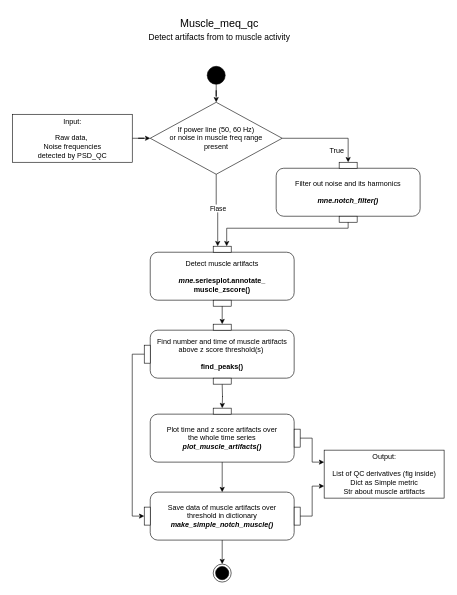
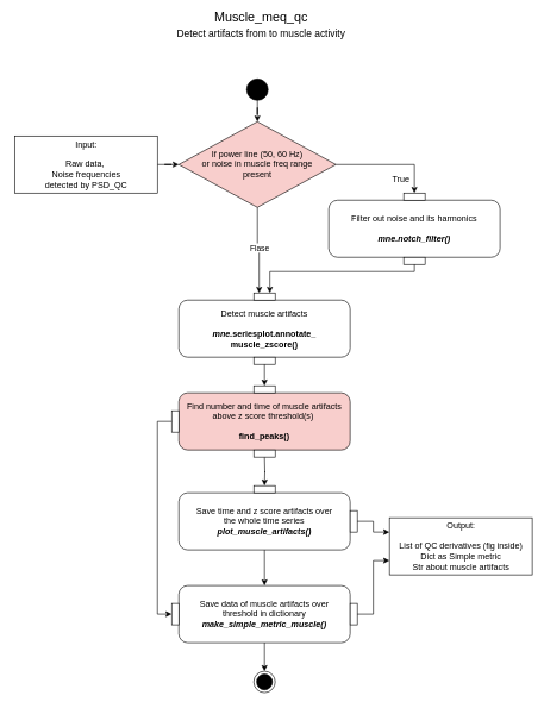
- <mxCell id="2" value="&lt;font style=&quot;&quot;&gt;Muscle_meq_qc&lt;br&gt;&lt;font style=&quot;font-size: 14px;&quot;&gt;Detect artifacts from to muscle activity&lt;/font&gt;&lt;br&gt;&lt;/font&gt;" style="text;html=1;align=center;verticalAlign=middle;resizable=0;points=[];autosize=1;strokeColor=none;fillColor=none;fontSize=18;fontFamily=Helvetica;" parent="1" vertex="1"><mxGeometry x="235" y="20" width="260" height="60" as="geometry" /></mxCell>
+ <mxCell id="2" value="&lt;font style=&quot;&quot;&gt;Muscle_meq_qc&lt;br&gt;&lt;font style=&quot;font-size: 14px;&quot;&gt;Detect artifacts from to muscle activity&lt;/font&gt;&lt;br&gt;&lt;/font&gt;" style="text;html=1;align=center;verticalAlign=middle;resizable=0;points=[];autosize=1;strokeColor=none;fillColor=none;fontSize=18;fontFamily=Helvetica;" parent="1" vertex="1"><mxGeometry x="235" y="5" width="260" height="60" as="geometry" /></mxCell>
- <mxCell id="5" value="If power line (50, 60 Hz) &lt;br&gt;or noise in muscle freq range &lt;br&gt;present" style="rhombus;whiteSpace=wrap;html=1;fontSize=12;" parent="1" vertex="1"><mxGeometry x="250" y="170" width="220" height="120" as="geometry" /></mxCell>
+ <mxCell id="5" value="If power line (50, 60 Hz) &lt;br&gt;or noise in muscle freq range &lt;br&gt;present" style="rhombus;whiteSpace=wrap;html=1;fontSize=12;fillColor=#f8cecc;" parent="1" vertex="1"><mxGeometry x="250" y="170" width="220" height="120" as="geometry" /></mxCell>
- <mxCell id="24" value="Find number and time of muscle artifacts above z score threshold(s)&amp;nbsp;&lt;b style=&quot;border-color: var(--border-color);&quot;&gt;&lt;i style=&quot;border-color: var(--border-color);&quot;&gt;&lt;br style=&quot;border-color: var(--border-color);&quot;&gt;&lt;br style=&quot;border-color: var(--border-color);&quot;&gt;&lt;/i&gt;&lt;/b&gt;&lt;b&gt;&lt;span style=&quot;border-color: var(--border-color);&quot;&gt;find_peaks&lt;/span&gt;()&lt;/b&gt;" style="html=1;align=center;verticalAlign=middle;rounded=1;absoluteArcSize=1;arcSize=25;dashed=0;fontFamily=Helvetica;fontSize=12;whiteSpace=wrap;container=0;noLabel=0;imageAlign=center;" vertex="1" parent="23"><mxGeometry x="10" y="10" width="240" height="80" as="geometry" /></mxCell>
+ <mxCell id="24" value="Find number and time of muscle artifacts above z score threshold(s)&amp;nbsp;&lt;b style=&quot;border-color: var(--border-color);&quot;&gt;&lt;i style=&quot;border-color: var(--border-color);&quot;&gt;&lt;br style=&quot;border-color: var(--border-color);&quot;&gt;&lt;br style=&quot;border-color: var(--border-color);&quot;&gt;&lt;/i&gt;&lt;/b&gt;&lt;b&gt;&lt;span style=&quot;border-color: var(--border-color);&quot;&gt;find_peaks&lt;/span&gt;()&lt;/b&gt;" style="html=1;align=center;verticalAlign=middle;rounded=1;absoluteArcSize=1;arcSize=25;dashed=0;fontFamily=Helvetica;fontSize=12;whiteSpace=wrap;container=0;noLabel=0;imageAlign=center;fillColor=#f8cecc;" vertex="1" parent="23"><mxGeometry x="10" y="10" width="240" height="80" as="geometry" /></mxCell>
- <mxCell id="29" value="&lt;span style=&quot;border-color: var(--border-color);&quot;&gt;Plot time and z score&amp;nbsp;artifacts over the&amp;nbsp;whole time series&lt;br style=&quot;border-color: var(--border-color);&quot;&gt;&lt;b style=&quot;border-color: var(--border-color);&quot;&gt;&lt;i style=&quot;border-color: var(--border-color);&quot;&gt;plot_muscle_artifacts()&lt;/i&gt;&lt;/b&gt;&lt;br&gt;&lt;/span&gt;" style="html=1;align=center;verticalAlign=middle;rounded=1;absoluteArcSize=1;arcSize=25;dashed=0;fontFamily=Helvetica;fontSize=12;whiteSpace=wrap;container=0;noLabel=0;imageAlign=center;" vertex="1" parent="28"><mxGeometry y="10" width="240" height="80" as="geometry" /></mxCell>
+ <mxCell id="29" value="&lt;span style=&quot;border-color: var(--border-color);&quot;&gt;Save time and z score&amp;nbsp;artifacts over the&amp;nbsp;whole time series&lt;br style=&quot;border-color: var(--border-color);&quot;&gt;&lt;b style=&quot;border-color: var(--border-color);&quot;&gt;&lt;i style=&quot;border-color: var(--border-color);&quot;&gt;plot_muscle_artifacts()&lt;/i&gt;&lt;/b&gt;&lt;br&gt;&lt;/span&gt;" style="html=1;align=center;verticalAlign=middle;rounded=1;absoluteArcSize=1;arcSize=25;dashed=0;fontFamily=Helvetica;fontSize=12;whiteSpace=wrap;container=0;noLabel=0;imageAlign=center;" vertex="1" parent="28"><mxGeometry y="10" width="240" height="80" as="geometry" /></mxCell>
- <mxCell id="32" value="Output:&lt;br&gt;&lt;br&gt;List of QC derivatives (fig inside)&lt;br&gt;Dict as Simple metric&lt;br&gt;Str about muscle artifacts" style="html=1;dashed=0;fontFamily=Helvetica;fontSize=12;fontColor=rgb(0, 0, 0);align=center;strokeColor=rgb(0, 0, 0);fillColor=rgb(255, 255, 255);" vertex="1" parent="1"><mxGeometry x="540" y="750" width="200" height="80" as="geometry" /></mxCell>
+ <mxCell id="32" value="Output:&lt;br&gt;&lt;br&gt;List of QC derivatives (fig inside)&lt;br&gt;Dict as Simple metric&lt;br&gt;Str about muscle artifacts" style="html=1;dashed=0;fontFamily=Helvetica;fontSize=12;fontColor=rgb(0, 0, 0);align=center;strokeColor=rgb(0, 0, 0);fillColor=rgb(255, 255, 255);" vertex="1" parent="1"><mxGeometry x="545" y="725" width="200" height="80" as="geometry" /></mxCell>
- <mxCell id="34" value="Save data of muscle&amp;nbsp;artifacts over threshold&amp;nbsp;in dictionary&lt;br style=&quot;border-color: var(--border-color);&quot;&gt;&lt;b style=&quot;border-color: var(--border-color);&quot;&gt;&lt;i style=&quot;border-color: var(--border-color);&quot;&gt;make_simple_notch_muscle()&lt;/i&gt;&lt;/b&gt;" style="html=1;align=center;verticalAlign=middle;rounded=1;absoluteArcSize=1;arcSize=25;dashed=0;fontFamily=Helvetica;fontSize=12;whiteSpace=wrap;container=0;noLabel=0;imageAlign=center;" vertex="1" parent="33"><mxGeometry x="10" width="240" height="80" as="geometry" /></mxCell>
+ <mxCell id="34" value="Save data of muscle&amp;nbsp;artifacts over threshold&amp;nbsp;in dictionary&lt;br style=&quot;border-color: var(--border-color);&quot;&gt;&lt;b style=&quot;border-color: var(--border-color);&quot;&gt;&lt;i style=&quot;border-color: var(--border-color);&quot;&gt;make_simple_metric_muscle()&lt;/i&gt;&lt;/b&gt;" style="html=1;align=center;verticalAlign=middle;rounded=1;absoluteArcSize=1;arcSize=25;dashed=0;fontFamily=Helvetica;fontSize=12;whiteSpace=wrap;container=0;noLabel=0;imageAlign=center;" vertex="1" parent="33"><mxGeometry x="10" width="240" height="80" as="geometry" /></mxCell>
